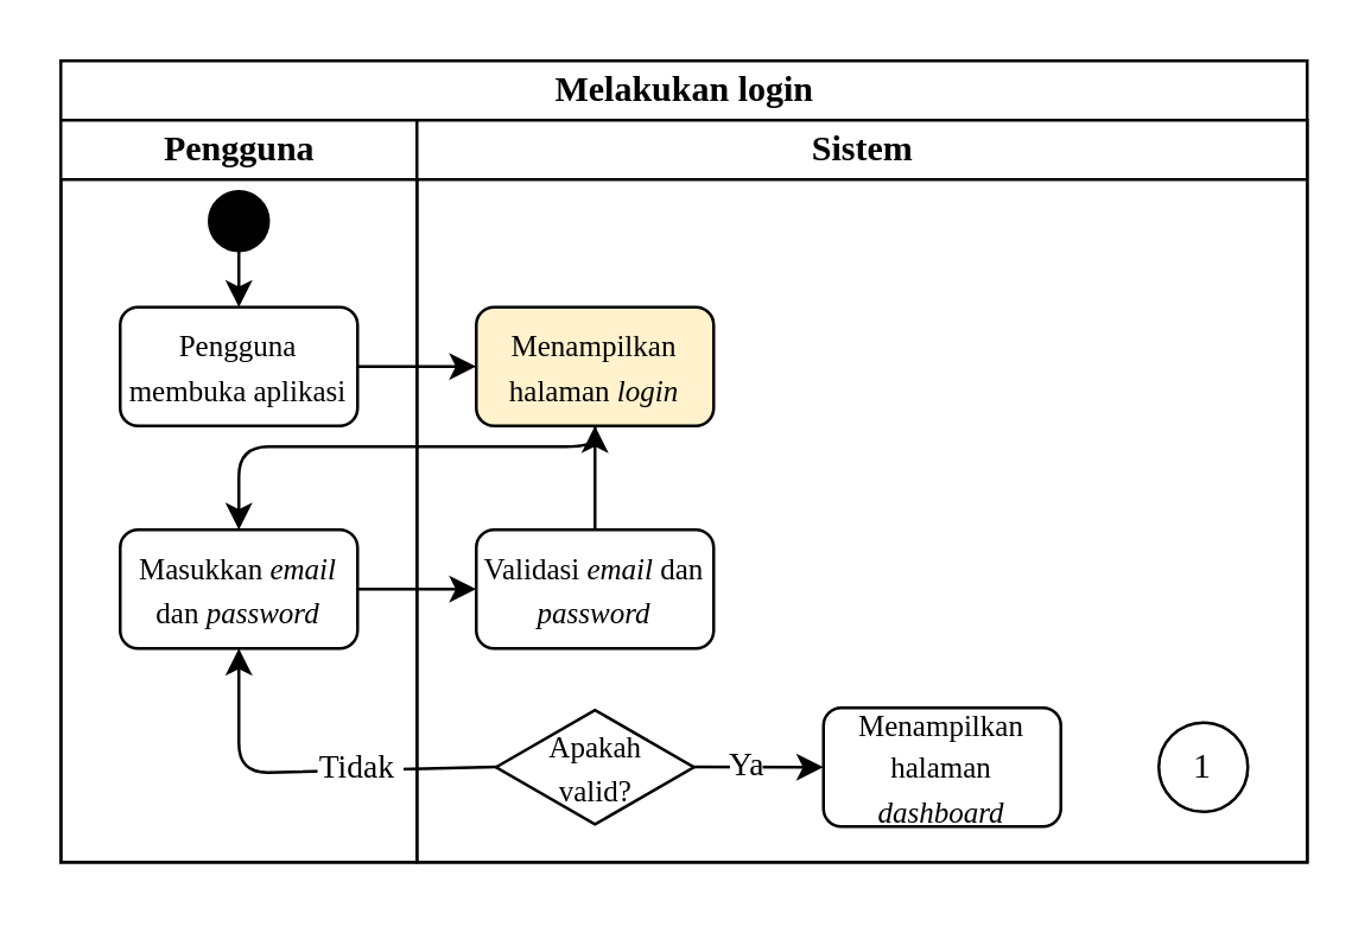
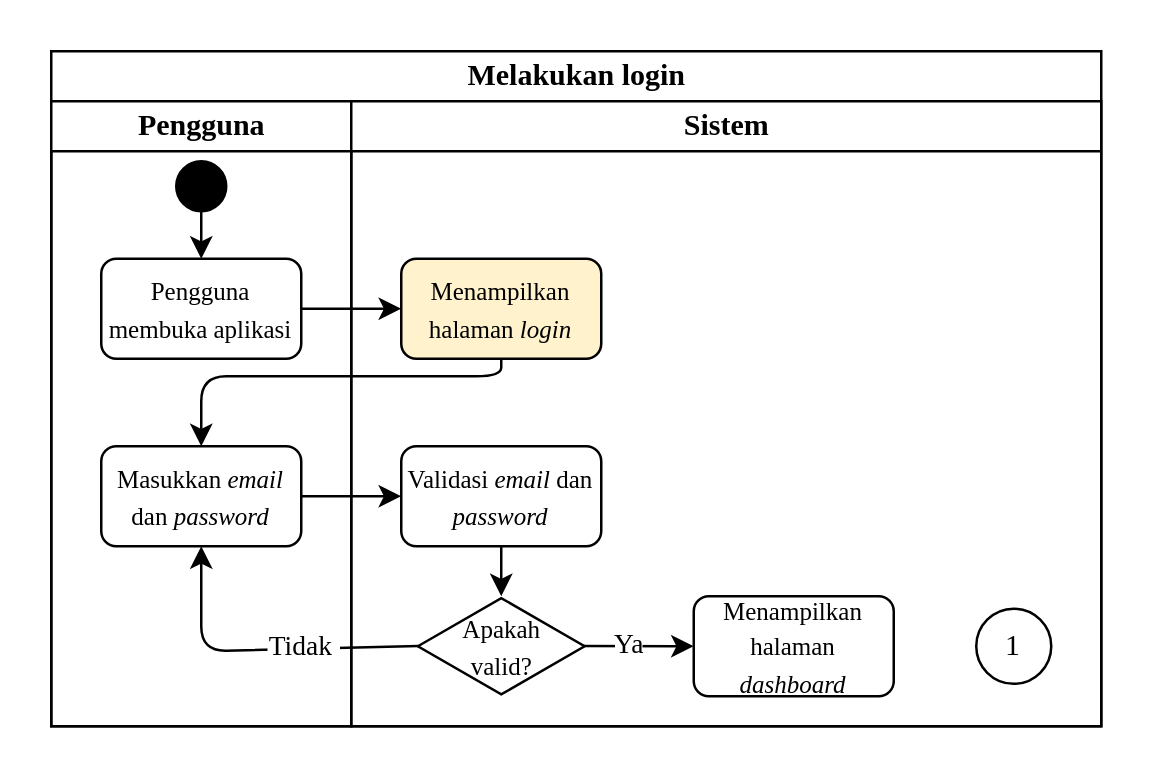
- <mxCell id="10" value="" style="edgeStyle=none;html=1;" parent="8" source="11" target="9" edge="1"><mxGeometry relative="1" as="geometry" /></mxCell>
+ <mxCell id="10" value="" style="edgeStyle=none;html=1;" parent="8" source="11" target="16" edge="1"><mxGeometry relative="1" as="geometry" /></mxCell>
